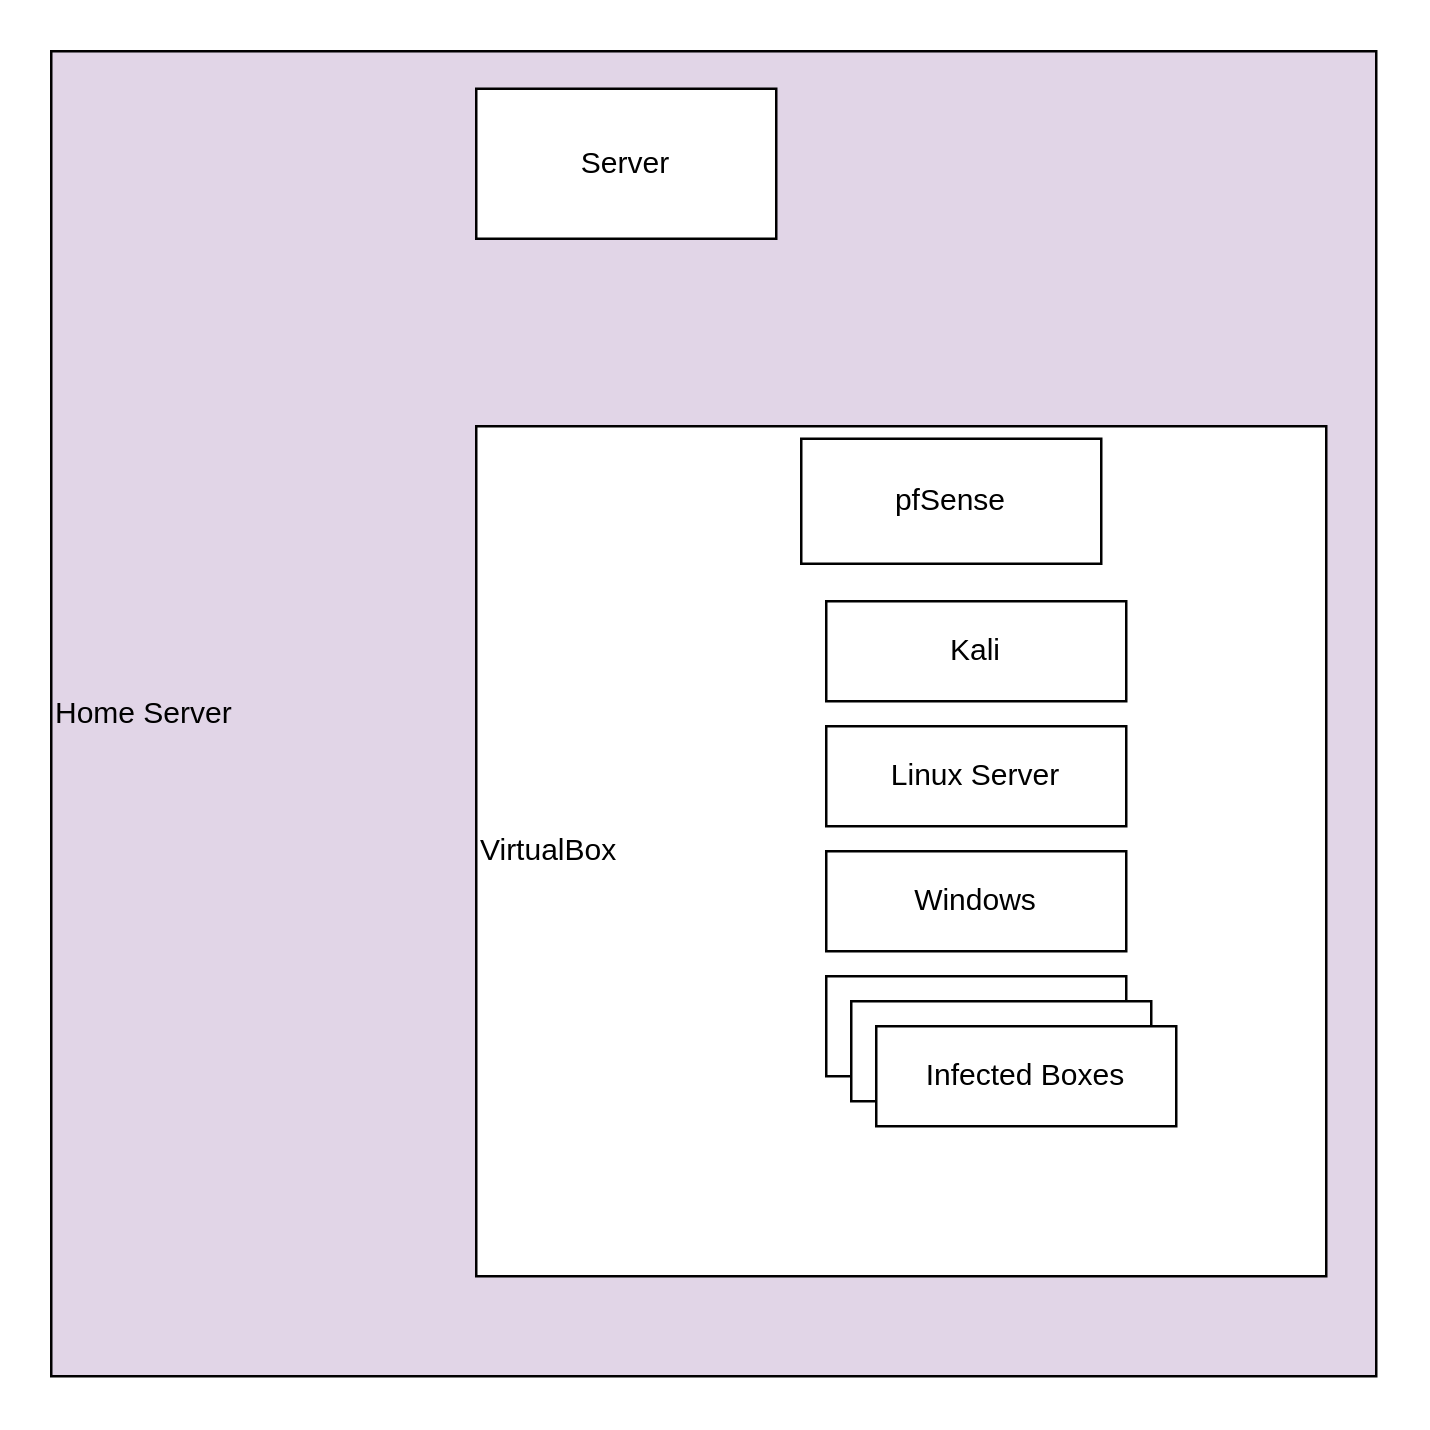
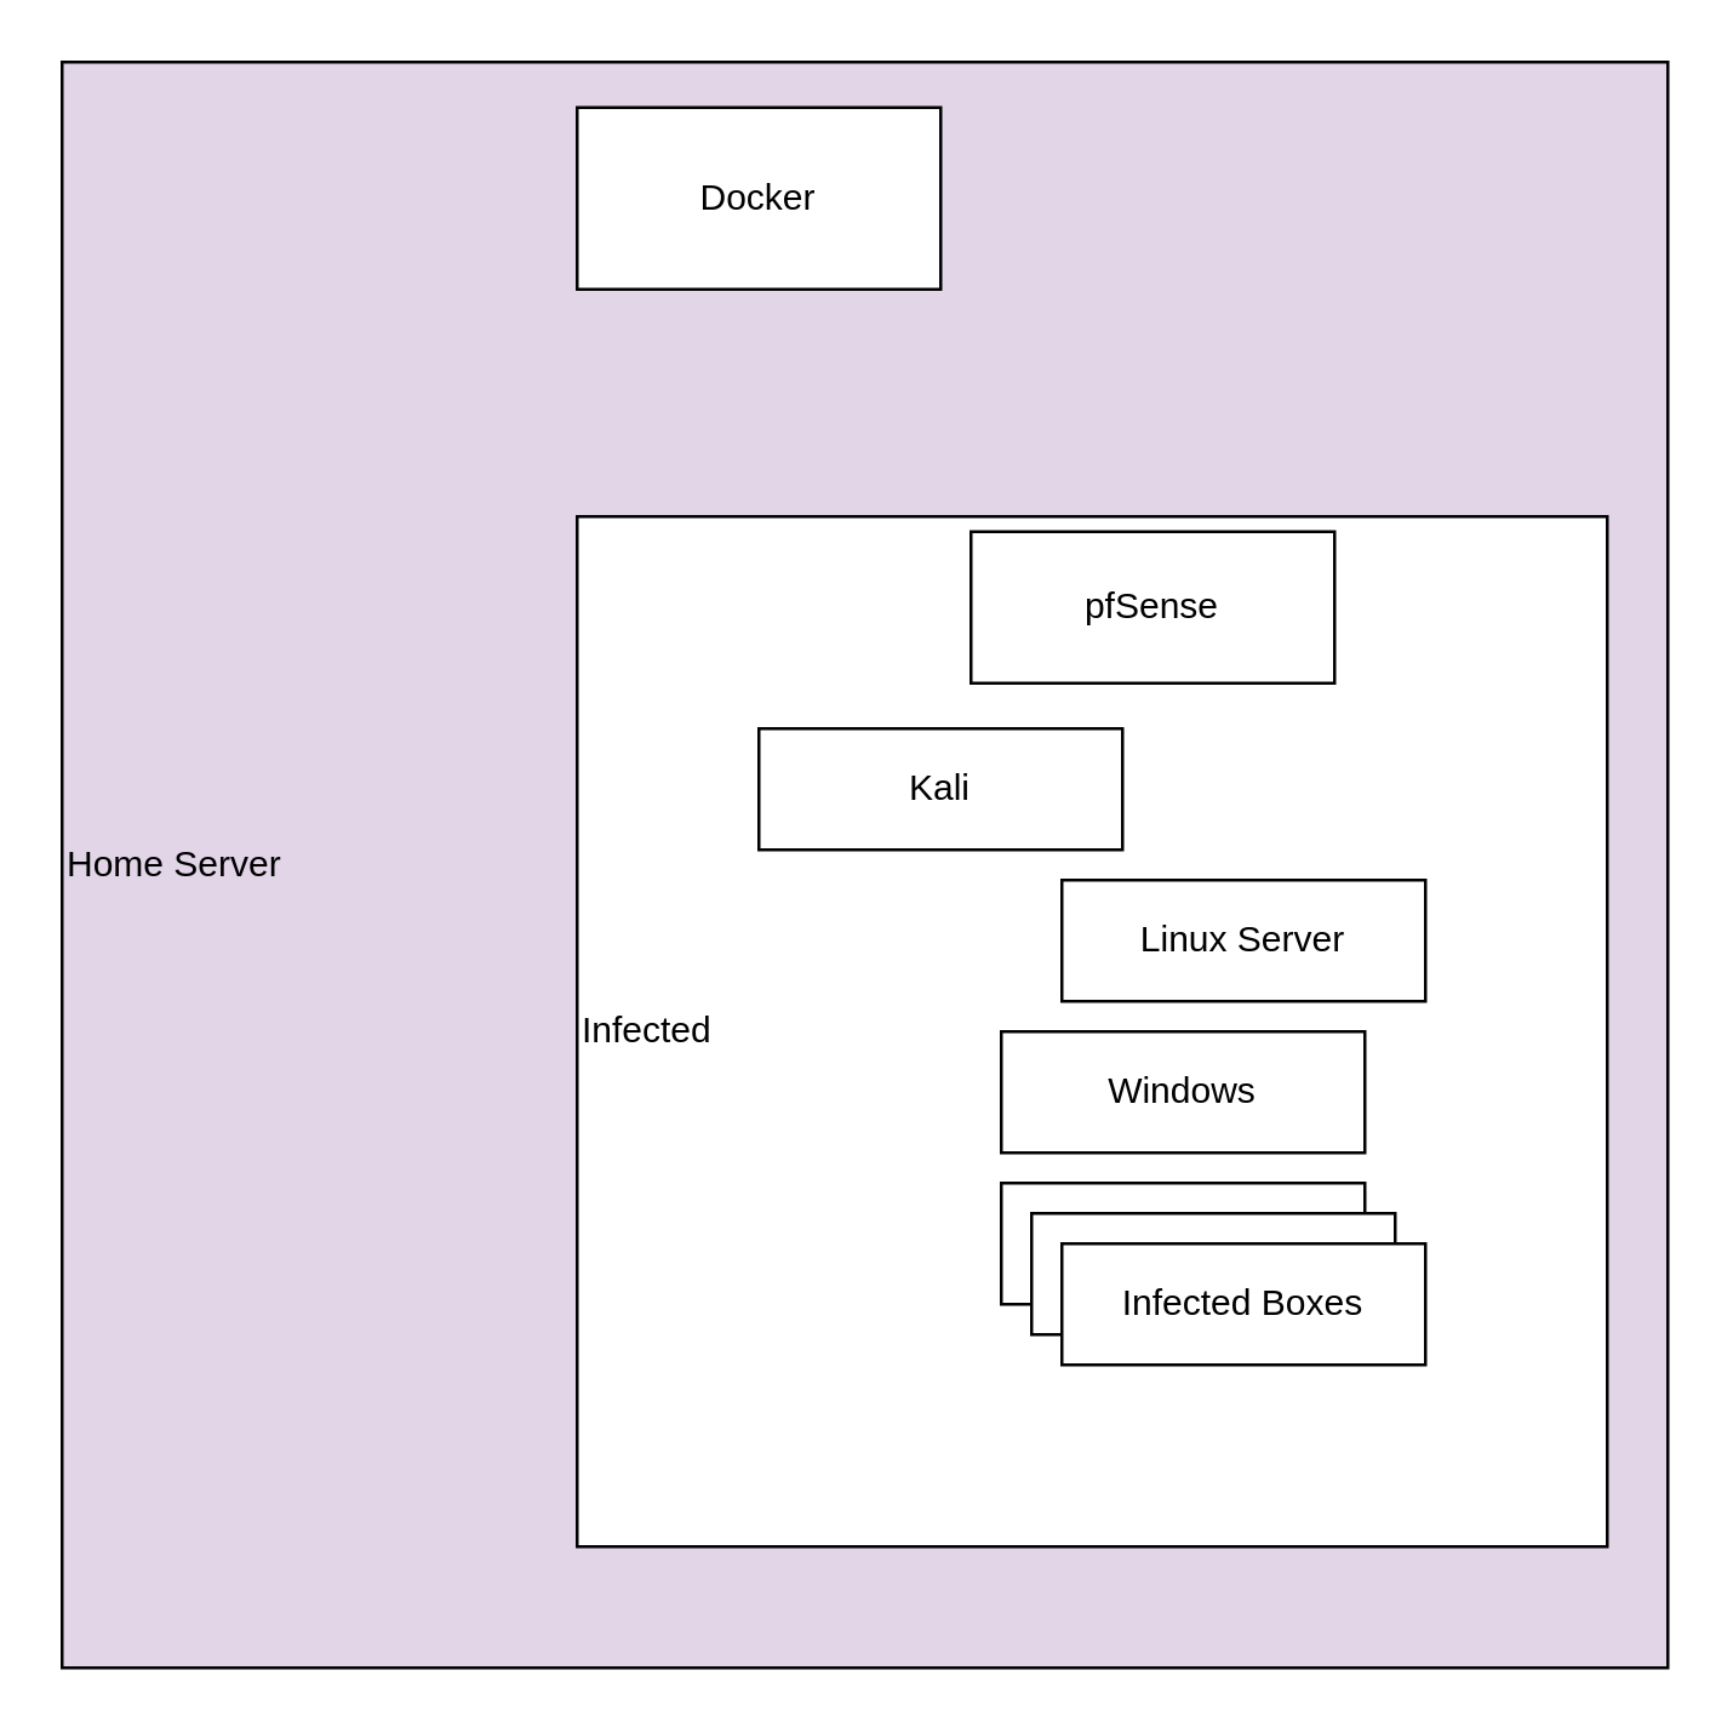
- <mxCell id="3" value="Server" style="rounded=0;whiteSpace=wrap;html=1;" vertex="1" parent="1"><mxGeometry x="190" y="35" width="120" height="60" as="geometry" /></mxCell>
+ <mxCell id="3" value="Docker" style="rounded=0;whiteSpace=wrap;html=1;" vertex="1" parent="1"><mxGeometry x="190" y="35" width="120" height="60" as="geometry" /></mxCell>
- <mxCell id="6" value="Kali" style="rounded=0;whiteSpace=wrap;html=1;" vertex="1" parent="1"><mxGeometry x="330" y="240" width="120" height="40" as="geometry" /></mxCell>
+ <mxCell id="6" value="Kali" style="rounded=0;whiteSpace=wrap;html=1;" vertex="1" parent="1"><mxGeometry x="250" y="240" width="120" height="40" as="geometry" /></mxCell>
- <mxCell id="7" value="Linux Server" style="rounded=0;whiteSpace=wrap;html=1;" vertex="1" parent="1"><mxGeometry x="330" y="290" width="120" height="40" as="geometry" /></mxCell>
+ <mxCell id="7" value="Linux Server" style="rounded=0;whiteSpace=wrap;html=1;" vertex="1" parent="1"><mxGeometry x="350" y="290" width="120" height="40" as="geometry" /></mxCell>
- <mxCell id="4" value="VirtualBox" style="whiteSpace=wrap;html=1;aspect=fixed;align=left;" vertex="1" parent="1"><mxGeometry x="190" y="170" width="340" height="340" as="geometry" /></mxCell>
+ <mxCell id="4" value="Infected" style="whiteSpace=wrap;html=1;aspect=fixed;align=left;" vertex="1" parent="1"><mxGeometry x="190" y="170" width="340" height="340" as="geometry" /></mxCell>
